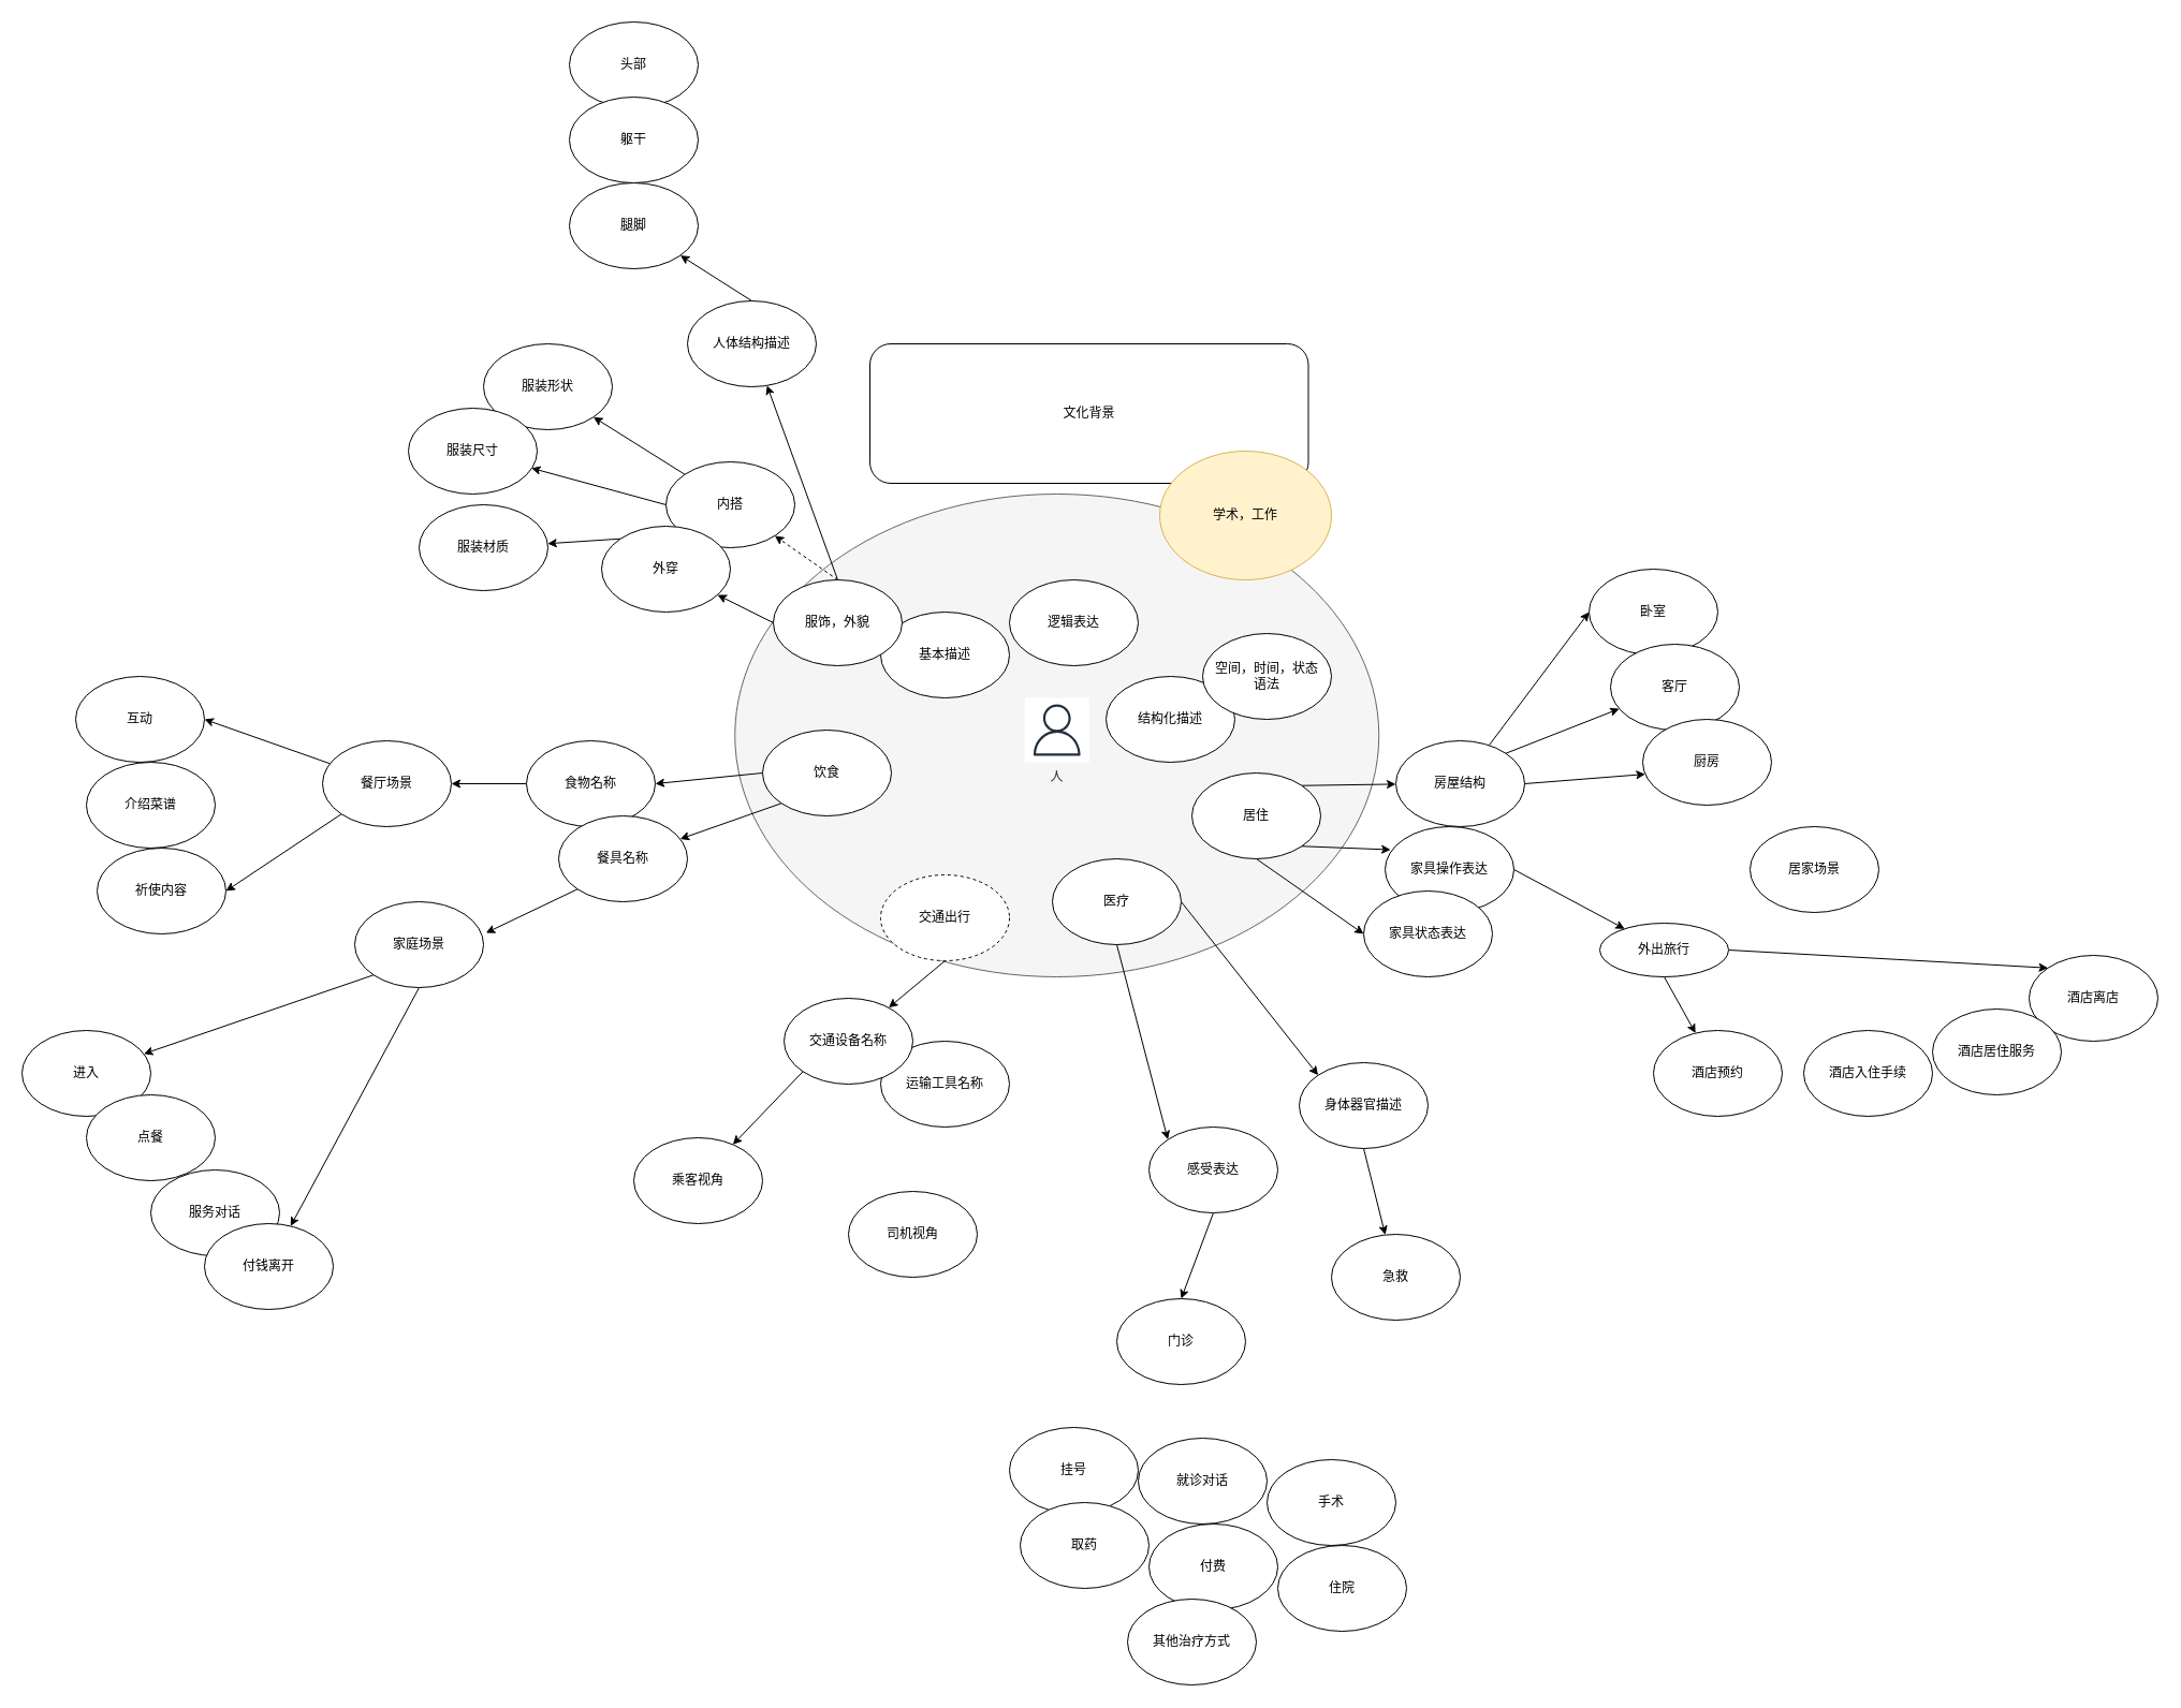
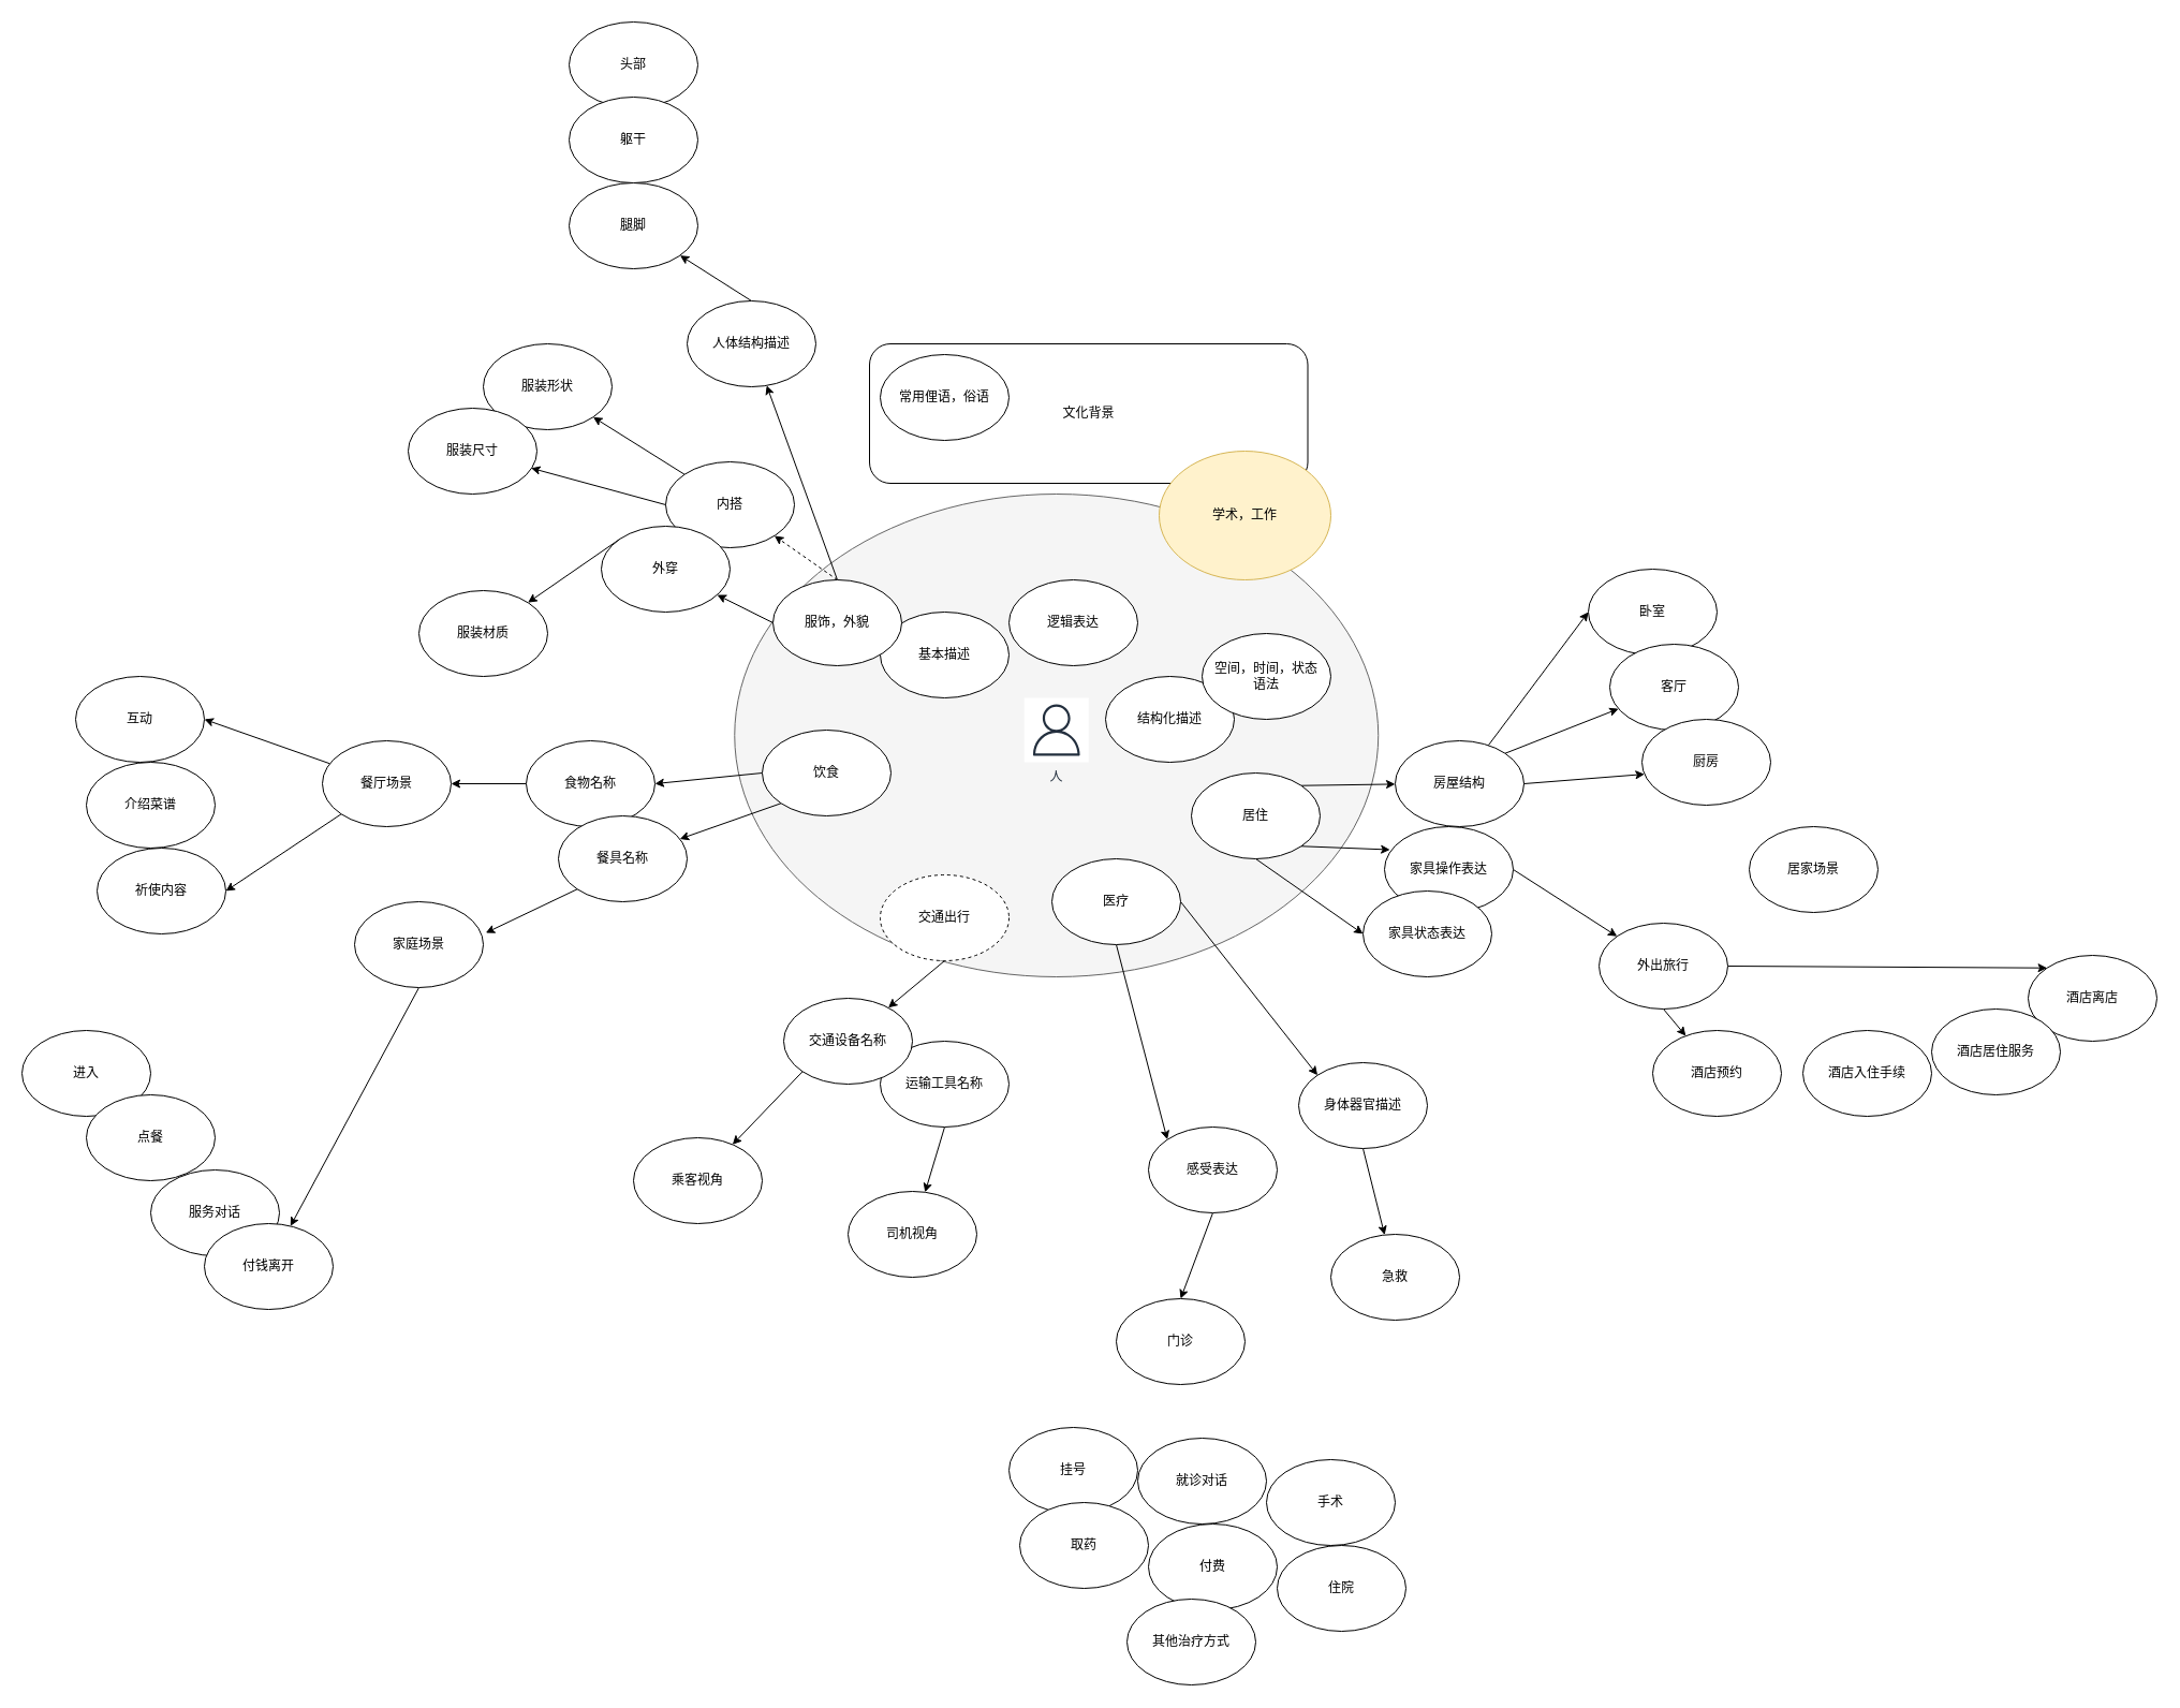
+ <mxCell id="16" value="常用俚语，俗语" style="ellipse;whiteSpace=wrap;html=1;" vertex="1" parent="1"><mxGeometry x="820" y="330" width="120" height="80" as="geometry" /></mxCell>
- <mxCell id="48" value="服装材质" style="ellipse;whiteSpace=wrap;html=1;" vertex="1" parent="1"><mxGeometry x="390" y="470" width="120" height="80" as="geometry" /></mxCell>
+ <mxCell id="48" value="服装材质" style="ellipse;whiteSpace=wrap;html=1;" vertex="1" parent="1"><mxGeometry x="390" y="550" width="120" height="80" as="geometry" /></mxCell>
- <mxCell id="76" value="外出旅行" style="ellipse;whiteSpace=wrap;html=1;" vertex="1" parent="1"><mxGeometry x="1490" y="860" width="120" height="50" as="geometry" /></mxCell>
+ <mxCell id="76" value="外出旅行" style="ellipse;whiteSpace=wrap;html=1;" vertex="1" parent="1"><mxGeometry x="1490" y="860" width="120" height="80" as="geometry" /></mxCell>
- <mxCell id="32" style="edgeStyle=none;rounded=0;orthogonalLoop=1;jettySize=auto;html=1;exitX=0;exitY=1;exitDx=0;exitDy=0;" edge="1" parent="1" source="34" target="57"><mxGeometry relative="1" as="geometry" /></mxCell>
+ <mxCell id="23" style="edgeStyle=none;rounded=0;orthogonalLoop=1;jettySize=auto;html=1;exitX=0.5;exitY=1;exitDx=0;exitDy=0;" edge="1" parent="1" source="24" target="26"><mxGeometry relative="1" as="geometry" /></mxCell>
